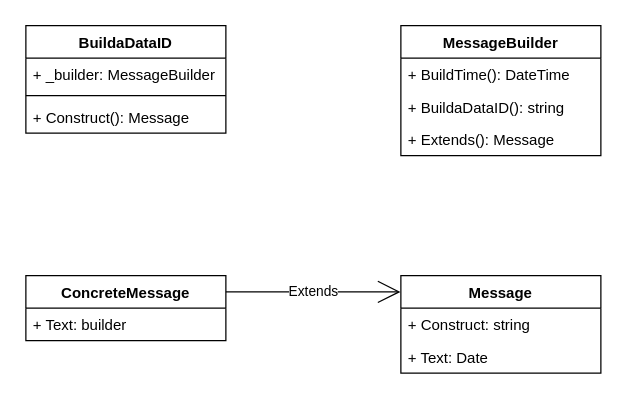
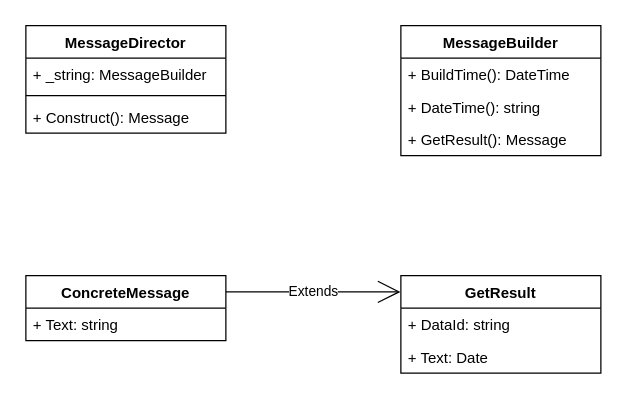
- <mxCell id="2" value="BuildaDataID" style="swimlane;fontStyle=1;align=center;verticalAlign=top;childLayout=stackLayout;horizontal=1;startSize=26;horizontalStack=0;resizeParent=1;resizeParentMax=0;resizeLast=0;collapsible=1;marginBottom=0;" vertex="1" parent="1"><mxGeometry x="20" y="20" width="160" height="86" as="geometry" /></mxCell>
+ <mxCell id="2" value="MessageDirector" style="swimlane;fontStyle=1;align=center;verticalAlign=top;childLayout=stackLayout;horizontal=1;startSize=26;horizontalStack=0;resizeParent=1;resizeParentMax=0;resizeLast=0;collapsible=1;marginBottom=0;" vertex="1" parent="1"><mxGeometry x="20" y="20" width="160" height="86" as="geometry" /></mxCell>
- <mxCell id="3" value="+ _builder: MessageBuilder" style="text;strokeColor=none;fillColor=none;align=left;verticalAlign=top;spacingLeft=4;spacingRight=4;overflow=hidden;rotatable=0;points=[[0,0.5],[1,0.5]];portConstraint=eastwest;" vertex="1" parent="2"><mxGeometry y="26" width="160" height="26" as="geometry" /></mxCell>
+ <mxCell id="3" value="+ _string: MessageBuilder" style="text;strokeColor=none;fillColor=none;align=left;verticalAlign=top;spacingLeft=4;spacingRight=4;overflow=hidden;rotatable=0;points=[[0,0.5],[1,0.5]];portConstraint=eastwest;" vertex="1" parent="2"><mxGeometry y="26" width="160" height="26" as="geometry" /></mxCell>
- <mxCell id="8" value="+ BuildaDataID(): string" style="text;strokeColor=none;fillColor=none;align=left;verticalAlign=top;spacingLeft=4;spacingRight=4;overflow=hidden;rotatable=0;points=[[0,0.5],[1,0.5]];portConstraint=eastwest;" vertex="1" parent="6"><mxGeometry y="52" width="160" height="26" as="geometry" /></mxCell>
+ <mxCell id="8" value="+ DateTime(): string" style="text;strokeColor=none;fillColor=none;align=left;verticalAlign=top;spacingLeft=4;spacingRight=4;overflow=hidden;rotatable=0;points=[[0,0.5],[1,0.5]];portConstraint=eastwest;" vertex="1" parent="6"><mxGeometry y="52" width="160" height="26" as="geometry" /></mxCell>
- <mxCell id="9" value="+ Extends(): Message" style="text;strokeColor=none;fillColor=none;align=left;verticalAlign=top;spacingLeft=4;spacingRight=4;overflow=hidden;rotatable=0;points=[[0,0.5],[1,0.5]];portConstraint=eastwest;" vertex="1" parent="6"><mxGeometry y="78" width="160" height="26" as="geometry" /></mxCell>
+ <mxCell id="9" value="+ GetResult(): Message" style="text;strokeColor=none;fillColor=none;align=left;verticalAlign=top;spacingLeft=4;spacingRight=4;overflow=hidden;rotatable=0;points=[[0,0.5],[1,0.5]];portConstraint=eastwest;" vertex="1" parent="6"><mxGeometry y="78" width="160" height="26" as="geometry" /></mxCell>
- <mxCell id="10" value="Message" style="swimlane;fontStyle=1;align=center;verticalAlign=top;childLayout=stackLayout;horizontal=1;startSize=26;horizontalStack=0;resizeParent=1;resizeParentMax=0;resizeLast=0;collapsible=1;marginBottom=0;" vertex="1" parent="1"><mxGeometry x="320" y="220" width="160" height="78" as="geometry" /></mxCell>
+ <mxCell id="10" value="GetResult" style="swimlane;fontStyle=1;align=center;verticalAlign=top;childLayout=stackLayout;horizontal=1;startSize=26;horizontalStack=0;resizeParent=1;resizeParentMax=0;resizeLast=0;collapsible=1;marginBottom=0;" vertex="1" parent="1"><mxGeometry x="320" y="220" width="160" height="78" as="geometry" /></mxCell>
- <mxCell id="14" value="+ Text: builder" style="text;strokeColor=none;fillColor=none;align=left;verticalAlign=top;spacingLeft=4;spacingRight=4;overflow=hidden;rotatable=0;points=[[0,0.5],[1,0.5]];portConstraint=eastwest;" vertex="1" parent="13"><mxGeometry y="26" width="160" height="26" as="geometry" /></mxCell>
+ <mxCell id="14" value="+ Text: string" style="text;strokeColor=none;fillColor=none;align=left;verticalAlign=top;spacingLeft=4;spacingRight=4;overflow=hidden;rotatable=0;points=[[0,0.5],[1,0.5]];portConstraint=eastwest;" vertex="1" parent="13"><mxGeometry y="26" width="160" height="26" as="geometry" /></mxCell>
- <mxCell id="11" value="+ Construct: string" style="text;strokeColor=none;fillColor=none;align=left;verticalAlign=top;spacingLeft=4;spacingRight=4;overflow=hidden;rotatable=0;points=[[0,0.5],[1,0.5]];portConstraint=eastwest;" vertex="1" parent="10"><mxGeometry y="26" width="160" height="26" as="geometry" /></mxCell>
+ <mxCell id="11" value="+ DataId: string" style="text;strokeColor=none;fillColor=none;align=left;verticalAlign=top;spacingLeft=4;spacingRight=4;overflow=hidden;rotatable=0;points=[[0,0.5],[1,0.5]];portConstraint=eastwest;" vertex="1" parent="10"><mxGeometry y="26" width="160" height="26" as="geometry" /></mxCell>
